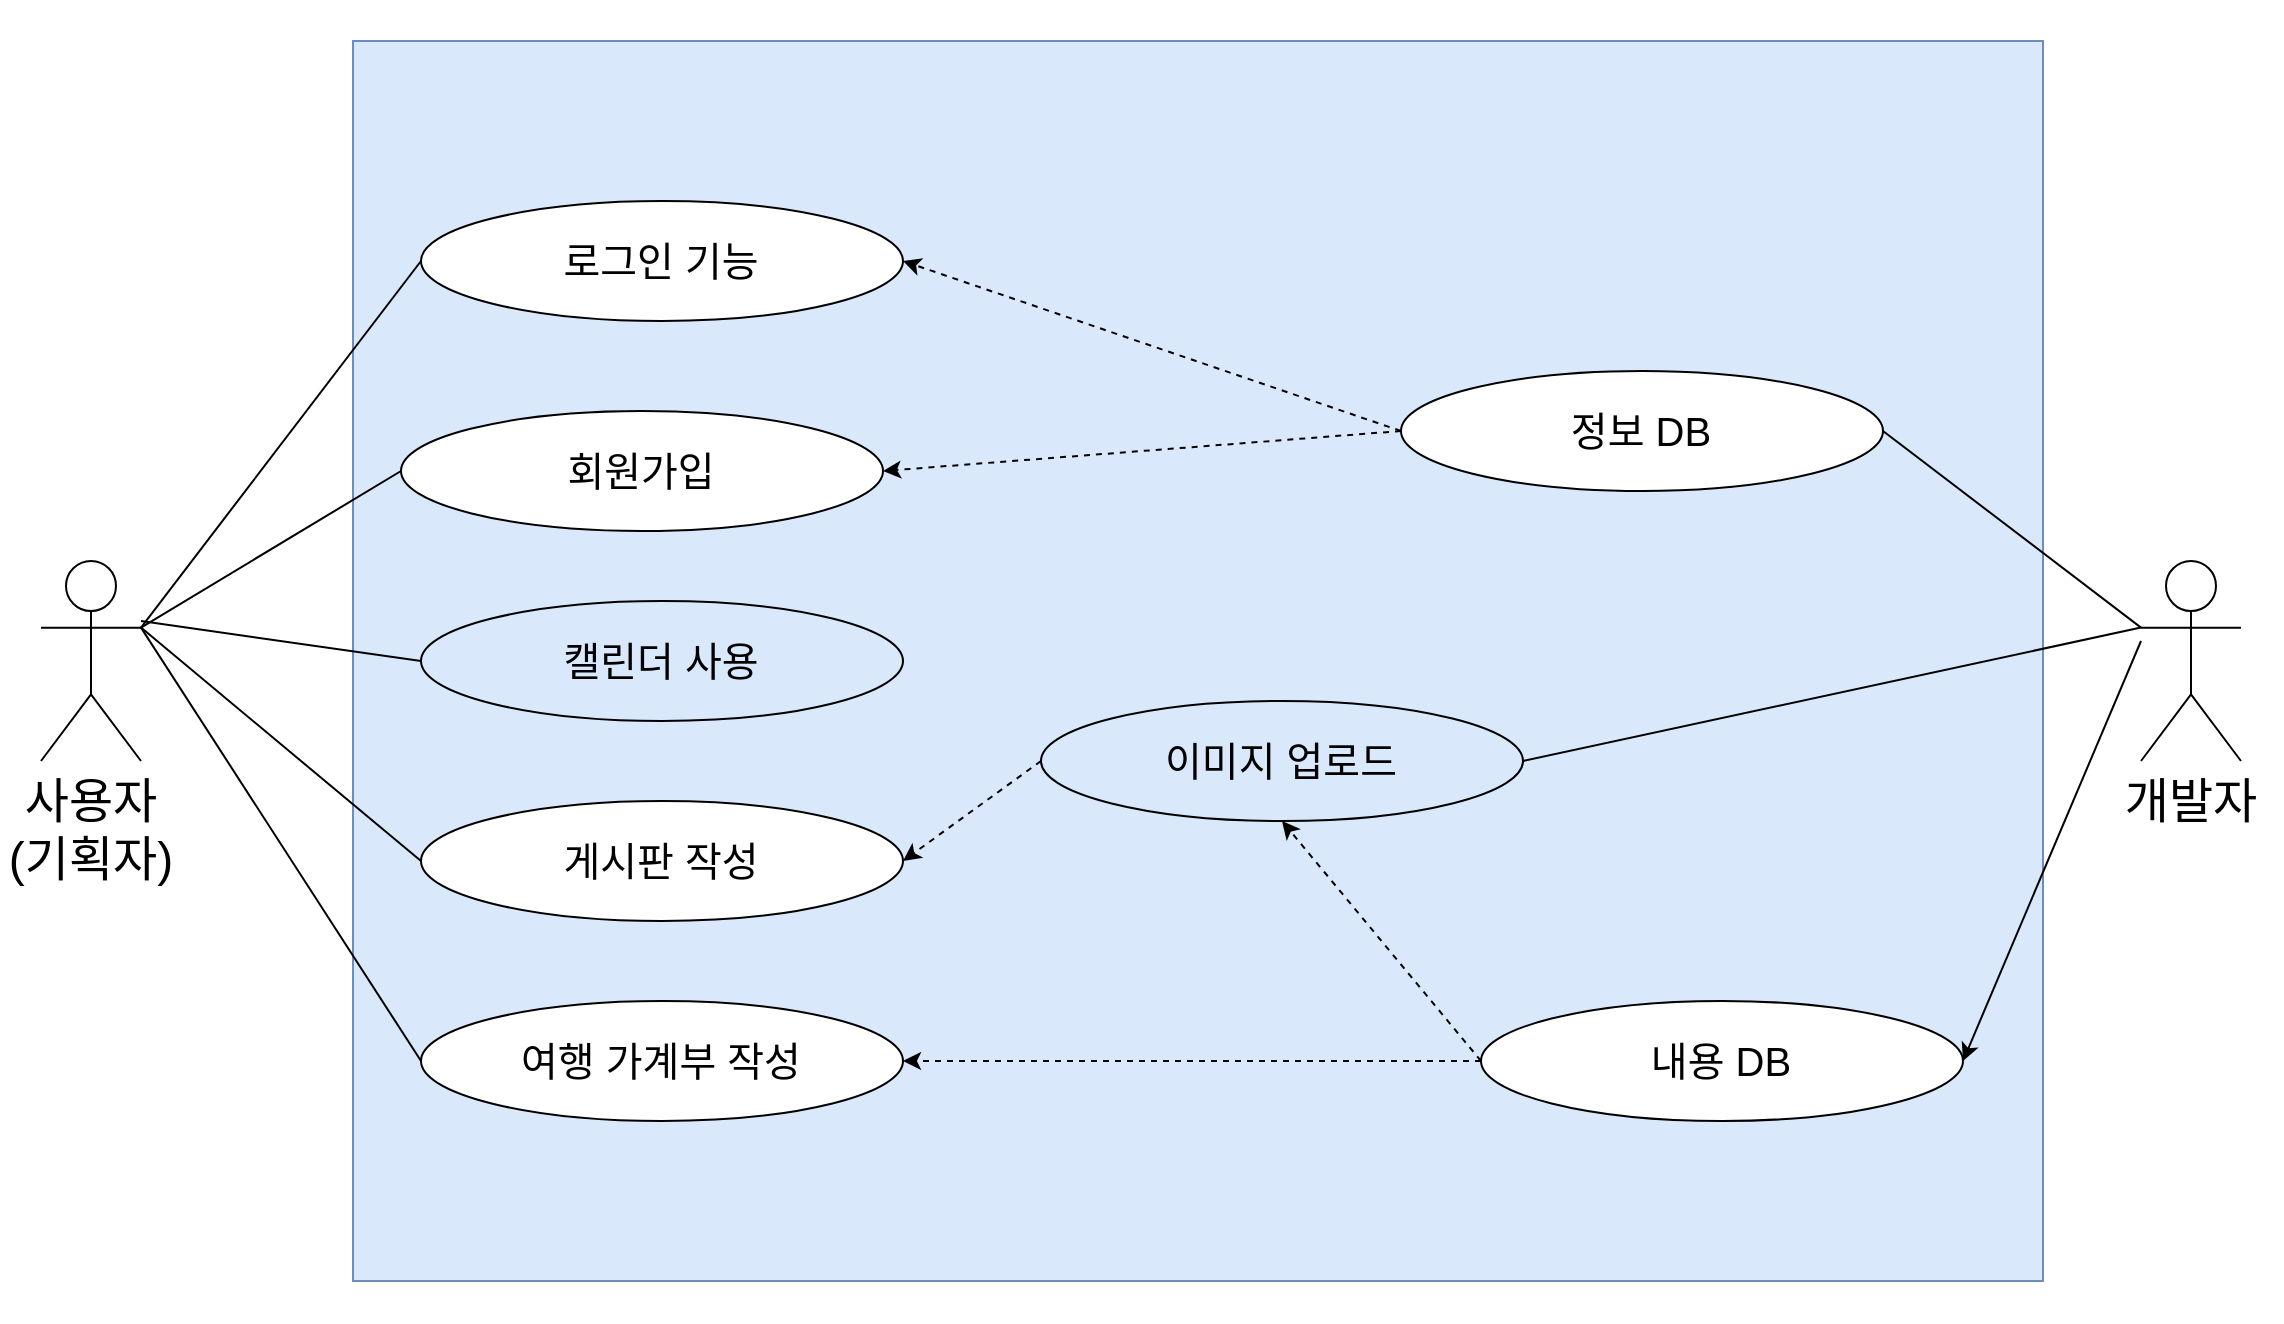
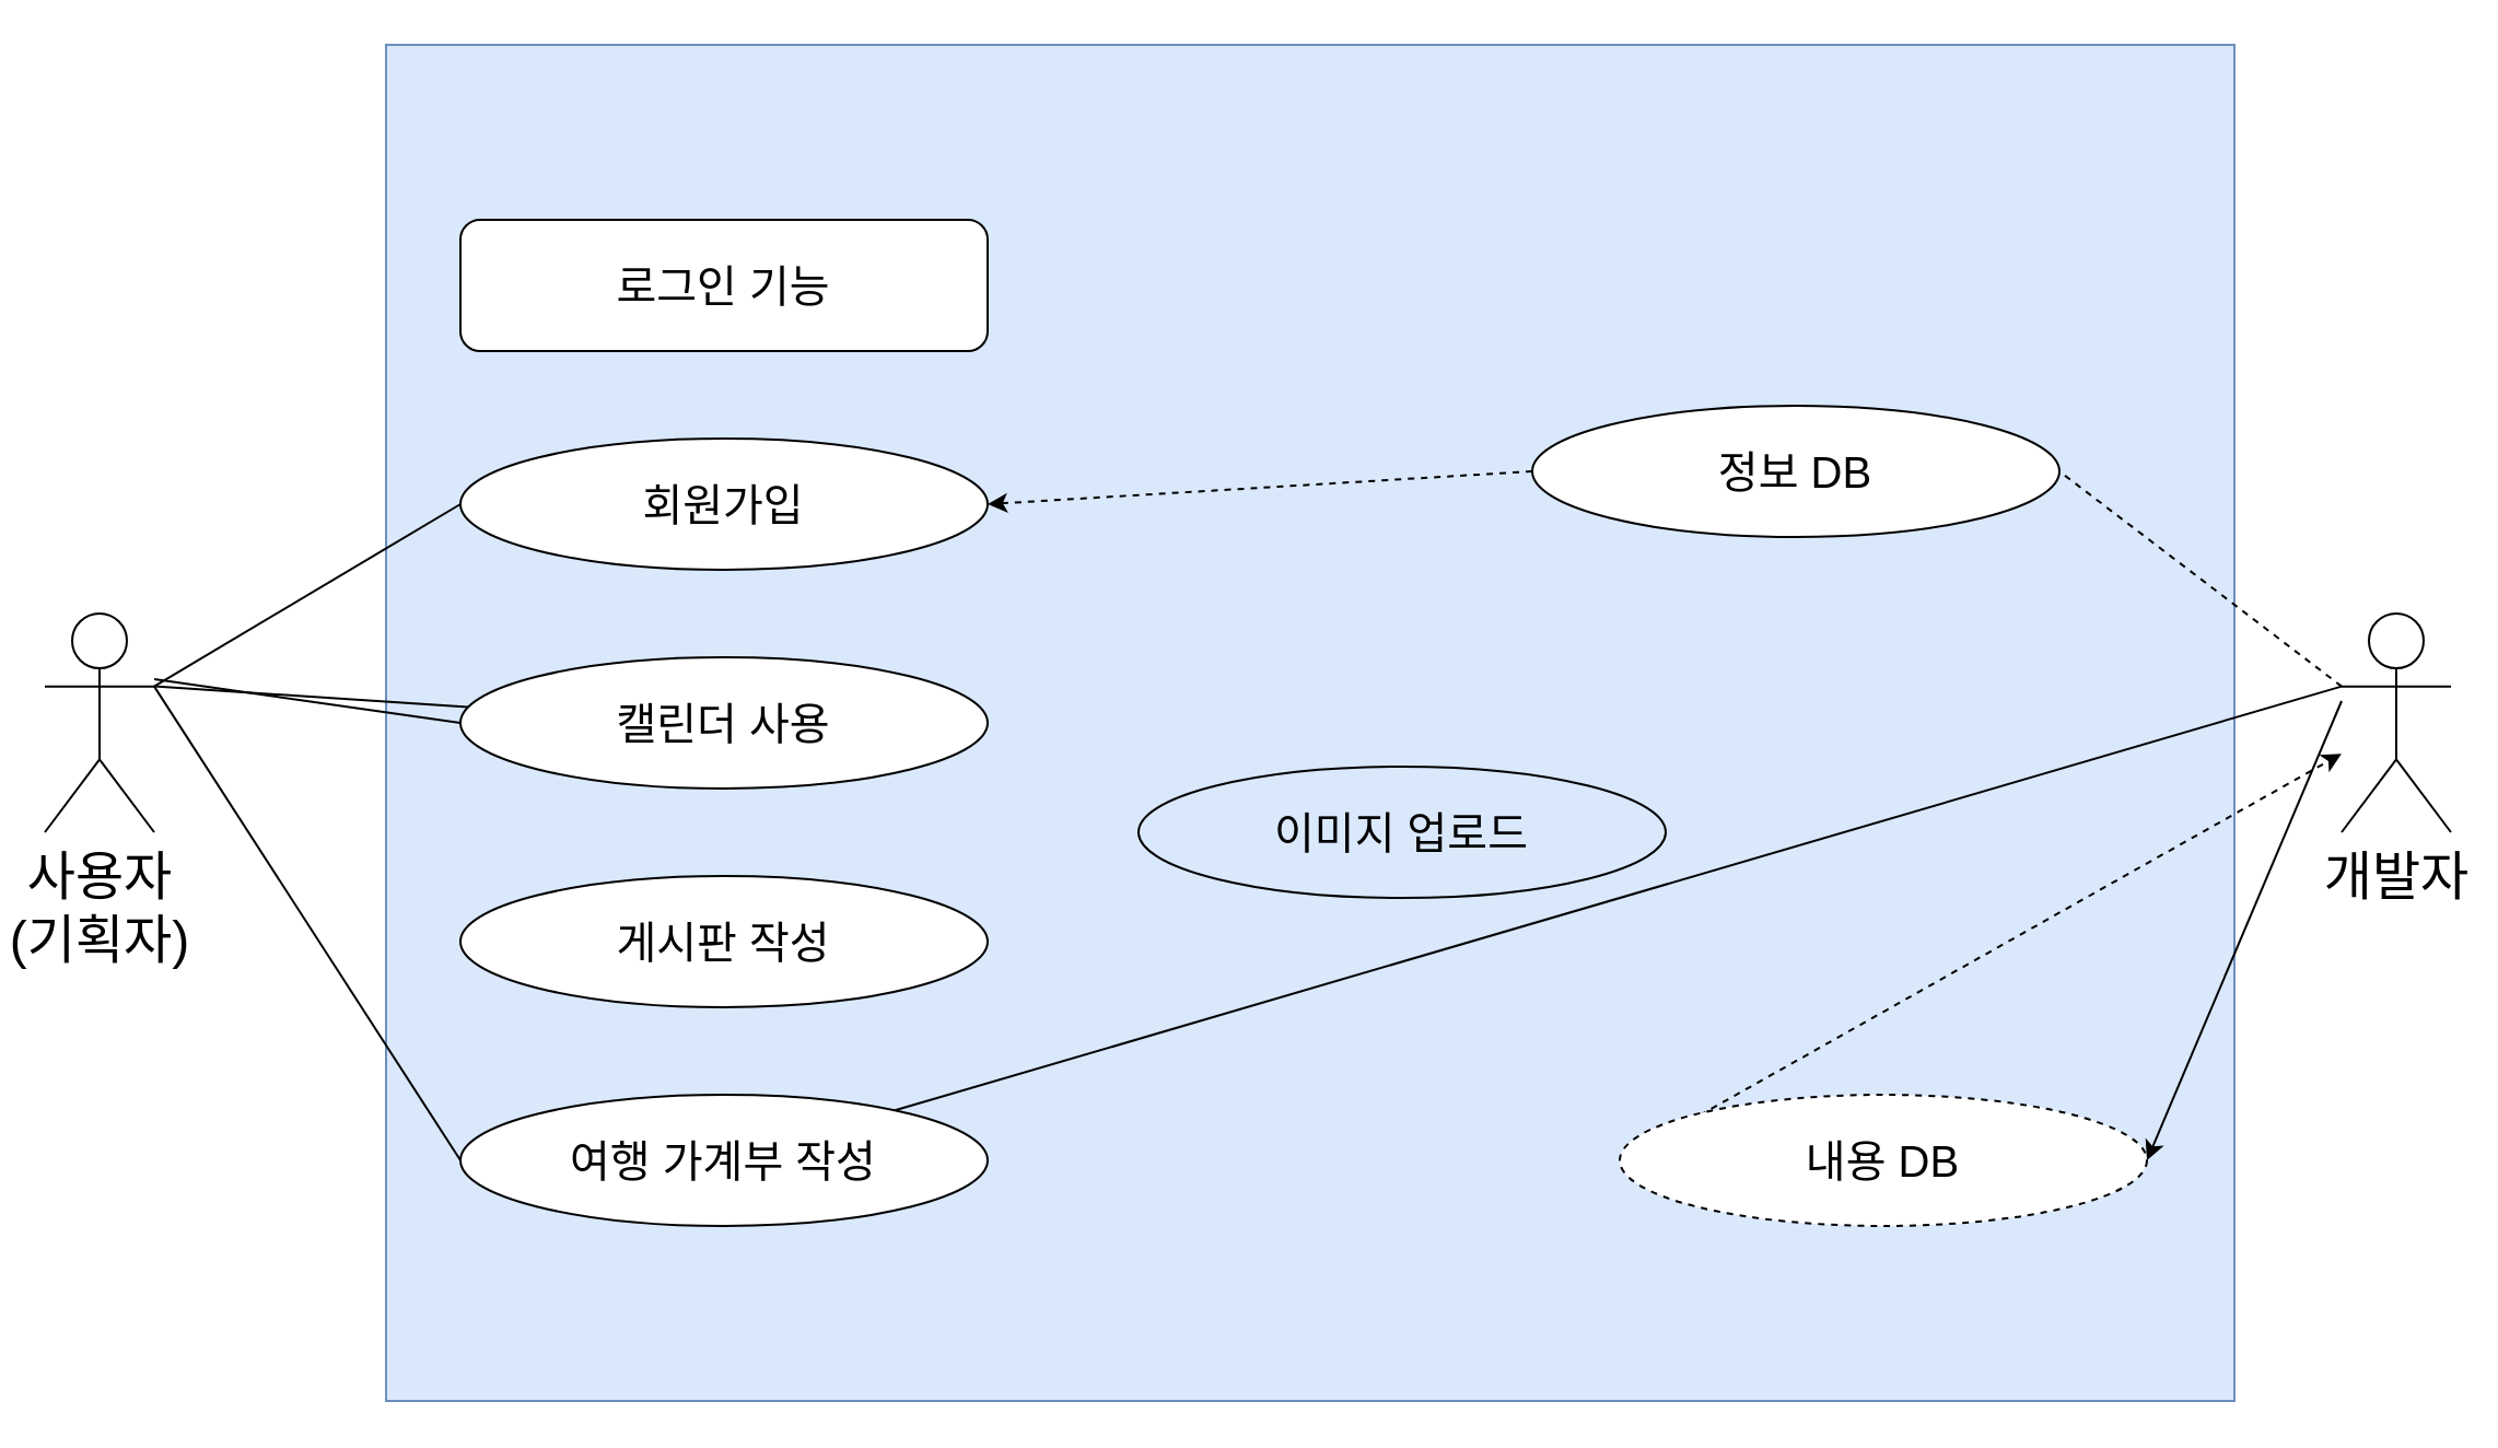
- <mxCell id="13" value="로그인 기능" style="ellipse;whiteSpace=wrap;html=1;fillColor=#FFFFFF;fontSize=20;" vertex="1" parent="1"><mxGeometry x="210" y="100" width="241" height="60" as="geometry" /></mxCell>
+ <mxCell id="13" value="로그인 기능" style="whiteSpace=wrap;html=1;fillColor=#FFFFFF;fontSize=20;rounded=1;" vertex="1" parent="1"><mxGeometry x="210" y="100" width="241" height="60" as="geometry" /></mxCell>
- <mxCell id="18" style="edgeStyle=none;rounded=0;orthogonalLoop=1;jettySize=auto;html=1;entryX=1;entryY=0.5;entryDx=0;entryDy=0;exitX=0;exitY=0.5;exitDx=0;exitDy=0;dashed=1;" edge="1" parent="1" source="20" target="13"><mxGeometry relative="1" as="geometry" /></mxCell>
- <mxCell id="3" style="rounded=0;orthogonalLoop=1;jettySize=auto;html=1;entryX=0;entryY=0.5;entryDx=0;entryDy=0;exitX=1;exitY=0.333;exitDx=0;exitDy=0;exitPerimeter=0;startArrow=none;startFill=0;endArrow=none;endFill=0;" edge="1" parent="1" source="8" target="13"><mxGeometry relative="1" as="geometry" /></mxCell>
- <mxCell id="14" value="&lt;font style=&quot;font-size: 20px&quot;&gt;회원가입&lt;/font&gt;" style="ellipse;whiteSpace=wrap;html=1;fillColor=#FFFFFF;" vertex="1" parent="1"><mxGeometry x="200" y="205" width="241" height="60" as="geometry" /></mxCell>
+ <mxCell id="14" value="&lt;font style=&quot;font-size: 20px&quot;&gt;회원가입&lt;/font&gt;" style="ellipse;whiteSpace=wrap;html=1;fillColor=#FFFFFF;" vertex="1" parent="1"><mxGeometry x="210" y="200" width="241" height="60" as="geometry" /></mxCell>
- <mxCell id="9" style="edgeStyle=none;rounded=0;orthogonalLoop=1;jettySize=auto;html=1;entryX=1;entryY=0.5;entryDx=0;entryDy=0;exitX=0;exitY=0.333;exitDx=0;exitDy=0;exitPerimeter=0;endArrow=none;endFill=0;" edge="1" parent="1" source="12" target="20"><mxGeometry relative="1" as="geometry"><mxPoint x="880" y="303" as="sourcePoint" /></mxGeometry></mxCell>
+ <mxCell id="9" style="edgeStyle=none;rounded=0;orthogonalLoop=1;jettySize=auto;html=1;entryX=1;entryY=0.5;entryDx=0;entryDy=0;exitX=0;exitY=0.333;exitDx=0;exitDy=0;exitPerimeter=0;endArrow=none;endFill=0;dashed=1;" edge="1" parent="1" source="12" target="20"><mxGeometry relative="1" as="geometry"><mxPoint x="880" y="303" as="sourcePoint" /></mxGeometry></mxCell>
- <mxCell id="15" value="&lt;span style=&quot;font-size: 20px&quot;&gt;캘린더 사용&lt;/span&gt;" style="ellipse;whiteSpace=wrap;html=1;fillColor=#dae8fc;" vertex="1" parent="1"><mxGeometry x="210" y="300" width="241" height="60" as="geometry" /></mxCell>
+ <mxCell id="15" value="&lt;span style=&quot;font-size: 20px&quot;&gt;캘린더 사용&lt;/span&gt;" style="ellipse;whiteSpace=wrap;html=1;fillColor=#FFFFFF;" vertex="1" parent="1"><mxGeometry x="210" y="300" width="241" height="60" as="geometry" /></mxCell>
- <mxCell id="11" style="edgeStyle=none;rounded=0;orthogonalLoop=1;jettySize=auto;html=1;entryX=1;entryY=0.5;entryDx=0;entryDy=0;exitX=0;exitY=0.333;exitDx=0;exitDy=0;exitPerimeter=0;endArrow=none;endFill=0;" edge="1" parent="1" source="12" target="25"><mxGeometry relative="1" as="geometry"><mxPoint x="880" y="320" as="sourcePoint" /></mxGeometry></mxCell>
+ <mxCell id="11" style="edgeStyle=none;rounded=0;orthogonalLoop=1;jettySize=auto;html=1;exitX=0;exitY=0.333;exitDx=0;exitDy=0;exitPerimeter=0;endArrow=none;endFill=0;" edge="1" parent="1" source="12" target="17"><mxGeometry relative="1" as="geometry"><mxPoint x="880" y="320" as="sourcePoint" /></mxGeometry></mxCell>
- <mxCell id="6" style="edgeStyle=none;rounded=0;orthogonalLoop=1;jettySize=auto;html=1;entryX=0;entryY=0.5;entryDx=0;entryDy=0;exitX=1;exitY=0.333;exitDx=0;exitDy=0;exitPerimeter=0;endArrow=none;endFill=0;" edge="1" parent="1" source="8" target="16"><mxGeometry relative="1" as="geometry"><mxPoint x="70" y="200" as="sourcePoint" /></mxGeometry></mxCell>
+ <mxCell id="6" style="edgeStyle=none;rounded=0;orthogonalLoop=1;jettySize=auto;html=1;exitX=1;exitY=0.333;exitDx=0;exitDy=0;exitPerimeter=0;endArrow=none;endFill=0;" edge="1" parent="1" source="8" target="15"><mxGeometry relative="1" as="geometry"><mxPoint x="70" y="200" as="sourcePoint" /></mxGeometry></mxCell>
- <mxCell id="24" style="edgeStyle=none;rounded=0;orthogonalLoop=1;jettySize=auto;html=1;entryX=1;entryY=0.5;entryDx=0;entryDy=0;exitX=0;exitY=0.5;exitDx=0;exitDy=0;dashed=1;" edge="1" parent="1" source="25" target="16"><mxGeometry relative="1" as="geometry" /></mxCell>
- <mxCell id="22" style="edgeStyle=none;rounded=0;orthogonalLoop=1;jettySize=auto;html=1;entryX=0.5;entryY=1;entryDx=0;entryDy=0;exitX=0;exitY=0.5;exitDx=0;exitDy=0;dashed=1;" edge="1" parent="1" source="23" target="25"><mxGeometry relative="1" as="geometry" /></mxCell>
+ <mxCell id="22" style="edgeStyle=none;rounded=0;orthogonalLoop=1;jettySize=auto;html=1;exitX=0;exitY=0.5;exitDx=0;exitDy=0;dashed=1;" edge="1" parent="1" source="23" target="12"><mxGeometry relative="1" as="geometry" /></mxCell>
- <mxCell id="21" style="edgeStyle=none;rounded=0;orthogonalLoop=1;jettySize=auto;html=1;dashed=1;" edge="1" parent="1" source="23" target="17"><mxGeometry relative="1" as="geometry" /></mxCell>
- <mxCell id="23" value="&lt;span style=&quot;font-size: 20px&quot;&gt;내용 DB&lt;/span&gt;" style="ellipse;whiteSpace=wrap;html=1;fillColor=#FFFFFF;" vertex="1" parent="1"><mxGeometry x="740" y="500" width="241" height="60" as="geometry" /></mxCell>
+ <mxCell id="23" value="&lt;span style=&quot;font-size: 20px&quot;&gt;내용 DB&lt;/span&gt;" style="ellipse;whiteSpace=wrap;html=1;fillColor=#FFFFFF;dashed=1;" vertex="1" parent="1"><mxGeometry x="740" y="500" width="241" height="60" as="geometry" /></mxCell>
